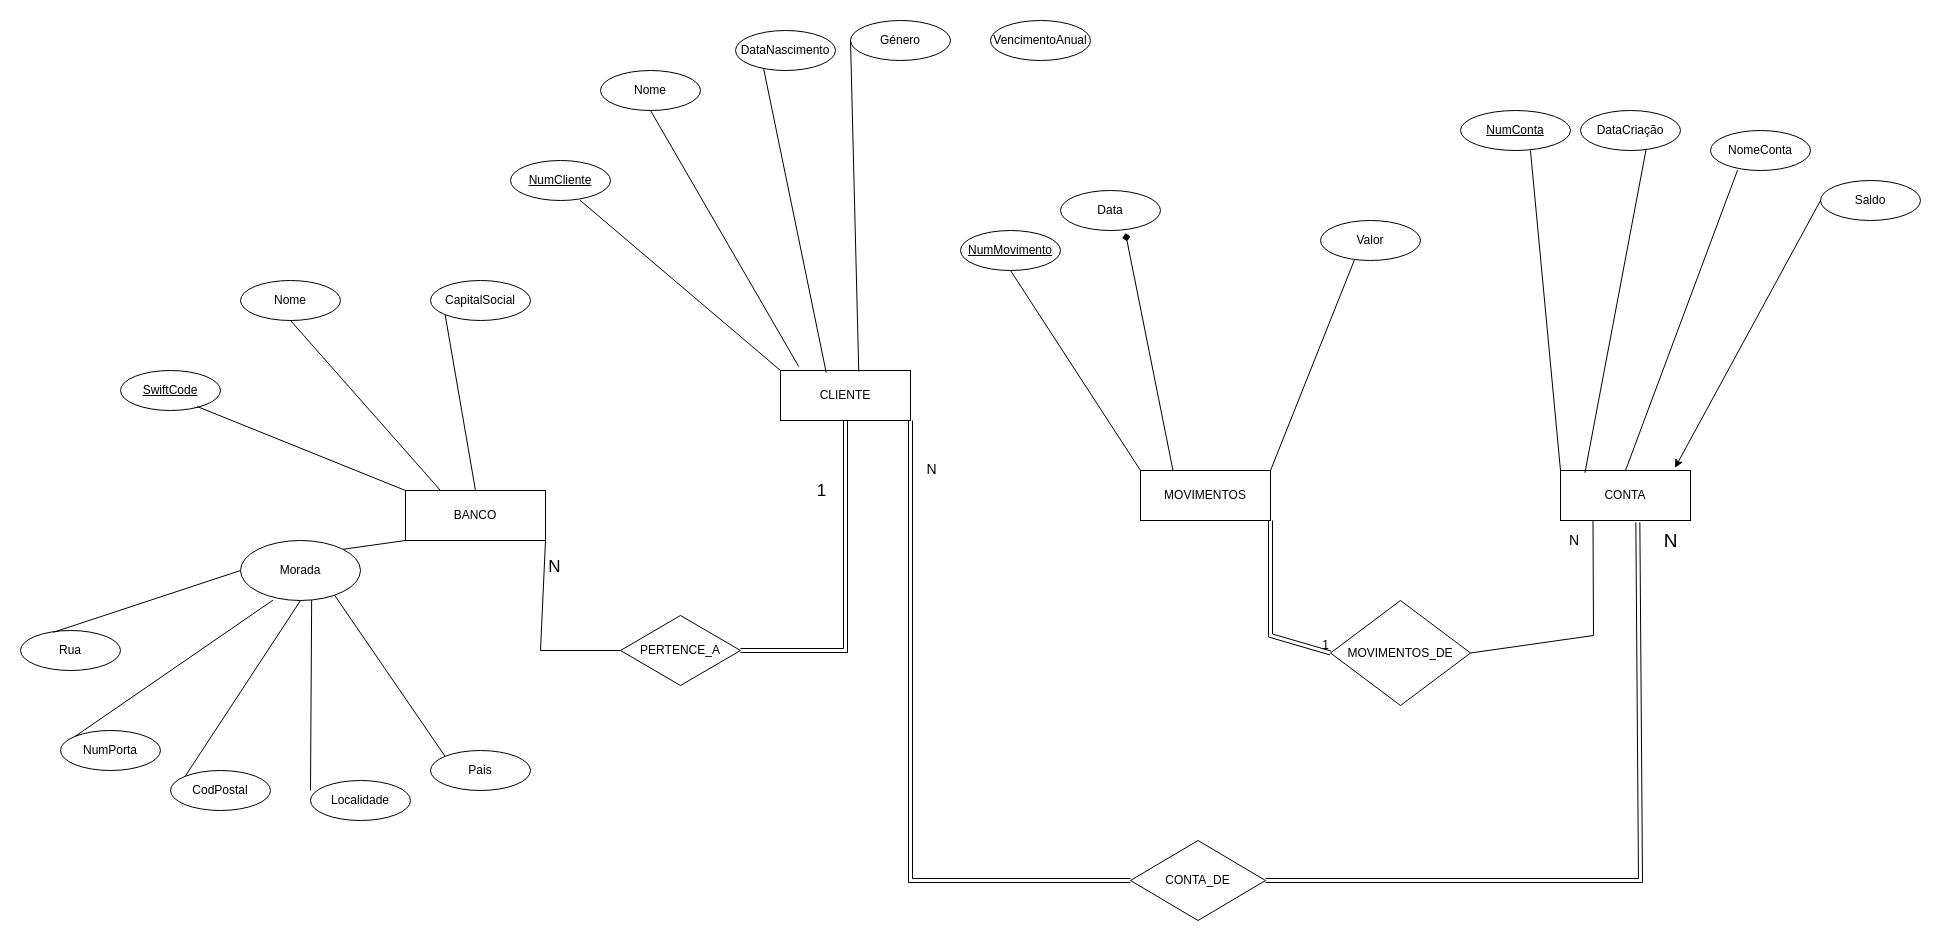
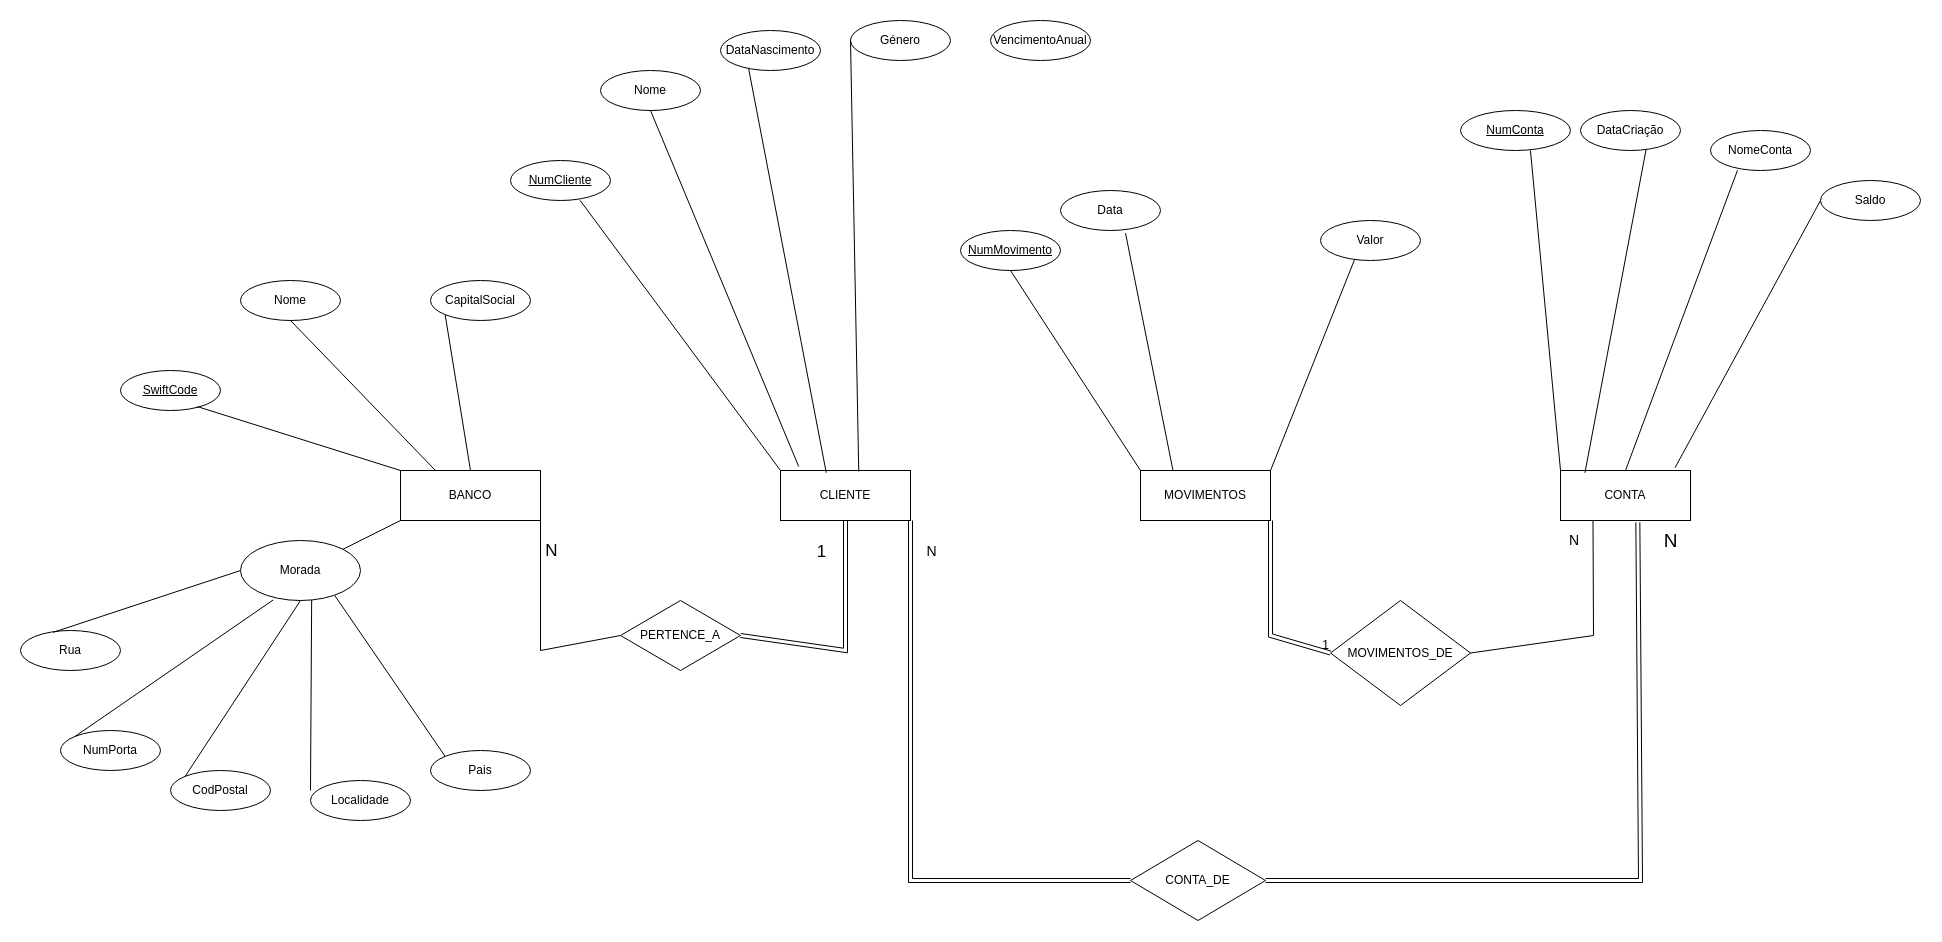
- <mxCell id="22" value="DataNascimento" style="ellipse;whiteSpace=wrap;html=1;align=center;" vertex="1" parent="1"><mxGeometry x="735" y="30" width="100" height="40" as="geometry" /></mxCell>
+ <mxCell id="22" value="DataNascimento" style="ellipse;whiteSpace=wrap;html=1;align=center;" vertex="1" parent="1"><mxGeometry x="720" y="30" width="100" height="40" as="geometry" /></mxCell>
- <mxCell id="50" value="" style="endArrow=diamond;html=1;rounded=0;entryX=0.65;entryY=1.065;entryDx=0;entryDy=0;entryPerimeter=0;exitX=0.25;exitY=0;exitDx=0;exitDy=0;" edge="1" parent="1" source="45" target="47"><mxGeometry relative="1" as="geometry"><mxPoint x="1060" y="440" as="sourcePoint" /><mxPoint x="1220" y="440" as="targetPoint" /></mxGeometry></mxCell>
+ <mxCell id="50" value="" style="endArrow=none;html=1;rounded=0;entryX=0.65;entryY=1.065;entryDx=0;entryDy=0;entryPerimeter=0;exitX=0.25;exitY=0;exitDx=0;exitDy=0;" edge="1" parent="1" source="45" target="47"><mxGeometry relative="1" as="geometry"><mxPoint x="1060" y="440" as="sourcePoint" /><mxPoint x="1220" y="440" as="targetPoint" /></mxGeometry></mxCell>
- <mxCell id="20" value="&lt;font style=&quot;vertical-align: inherit;&quot; dir=&quot;auto&quot;&gt;&lt;font style=&quot;vertical-align: inherit;&quot; dir=&quot;auto&quot;&gt;CLIENTE&lt;/font&gt;&lt;/font&gt;" style="whiteSpace=wrap;html=1;align=center;" vertex="1" parent="1"><mxGeometry x="780" y="370" width="130" height="50" as="geometry" /></mxCell>
+ <mxCell id="20" value="&lt;font style=&quot;vertical-align: inherit;&quot; dir=&quot;auto&quot;&gt;&lt;font style=&quot;vertical-align: inherit;&quot; dir=&quot;auto&quot;&gt;CLIENTE&lt;/font&gt;&lt;/font&gt;" style="whiteSpace=wrap;html=1;align=center;" vertex="1" parent="1"><mxGeometry x="780" y="470" width="130" height="50" as="geometry" /></mxCell>
- <mxCell id="38" value="" style="endArrow=classic;html=1;rounded=0;exitX=0;exitY=0.5;exitDx=0;exitDy=0;entryX=0.881;entryY=-0.055;entryDx=0;entryDy=0;entryPerimeter=0;" edge="1" parent="1" source="34" target="30"><mxGeometry relative="1" as="geometry"><mxPoint x="1409" y="330" as="sourcePoint" /><mxPoint x="1390" y="542" as="targetPoint" /></mxGeometry></mxCell>
+ <mxCell id="38" value="" style="endArrow=none;html=1;rounded=0;exitX=0;exitY=0.5;exitDx=0;exitDy=0;entryX=0.881;entryY=-0.055;entryDx=0;entryDy=0;entryPerimeter=0;" edge="1" parent="1" source="34" target="30"><mxGeometry relative="1" as="geometry"><mxPoint x="1409" y="330" as="sourcePoint" /><mxPoint x="1390" y="542" as="targetPoint" /></mxGeometry></mxCell>
- <mxCell id="2" value="BANCO" style="whiteSpace=wrap;html=1;align=center;" vertex="1" parent="1"><mxGeometry x="405" y="490" width="140" height="50" as="geometry" /></mxCell>
+ <mxCell id="2" value="BANCO" style="whiteSpace=wrap;html=1;align=center;" vertex="1" parent="1"><mxGeometry x="400" y="470" width="140" height="50" as="geometry" /></mxCell>
- <mxCell id="40" value="PERTENCE_A" style="shape=rhombus;perimeter=rhombusPerimeter;whiteSpace=wrap;html=1;align=center;" vertex="1" parent="1"><mxGeometry x="620" y="615" width="120" height="70" as="geometry" /></mxCell>
+ <mxCell id="40" value="PERTENCE_A" style="shape=rhombus;perimeter=rhombusPerimeter;whiteSpace=wrap;html=1;align=center;" vertex="1" parent="1"><mxGeometry x="620" y="600" width="120" height="70" as="geometry" /></mxCell>
